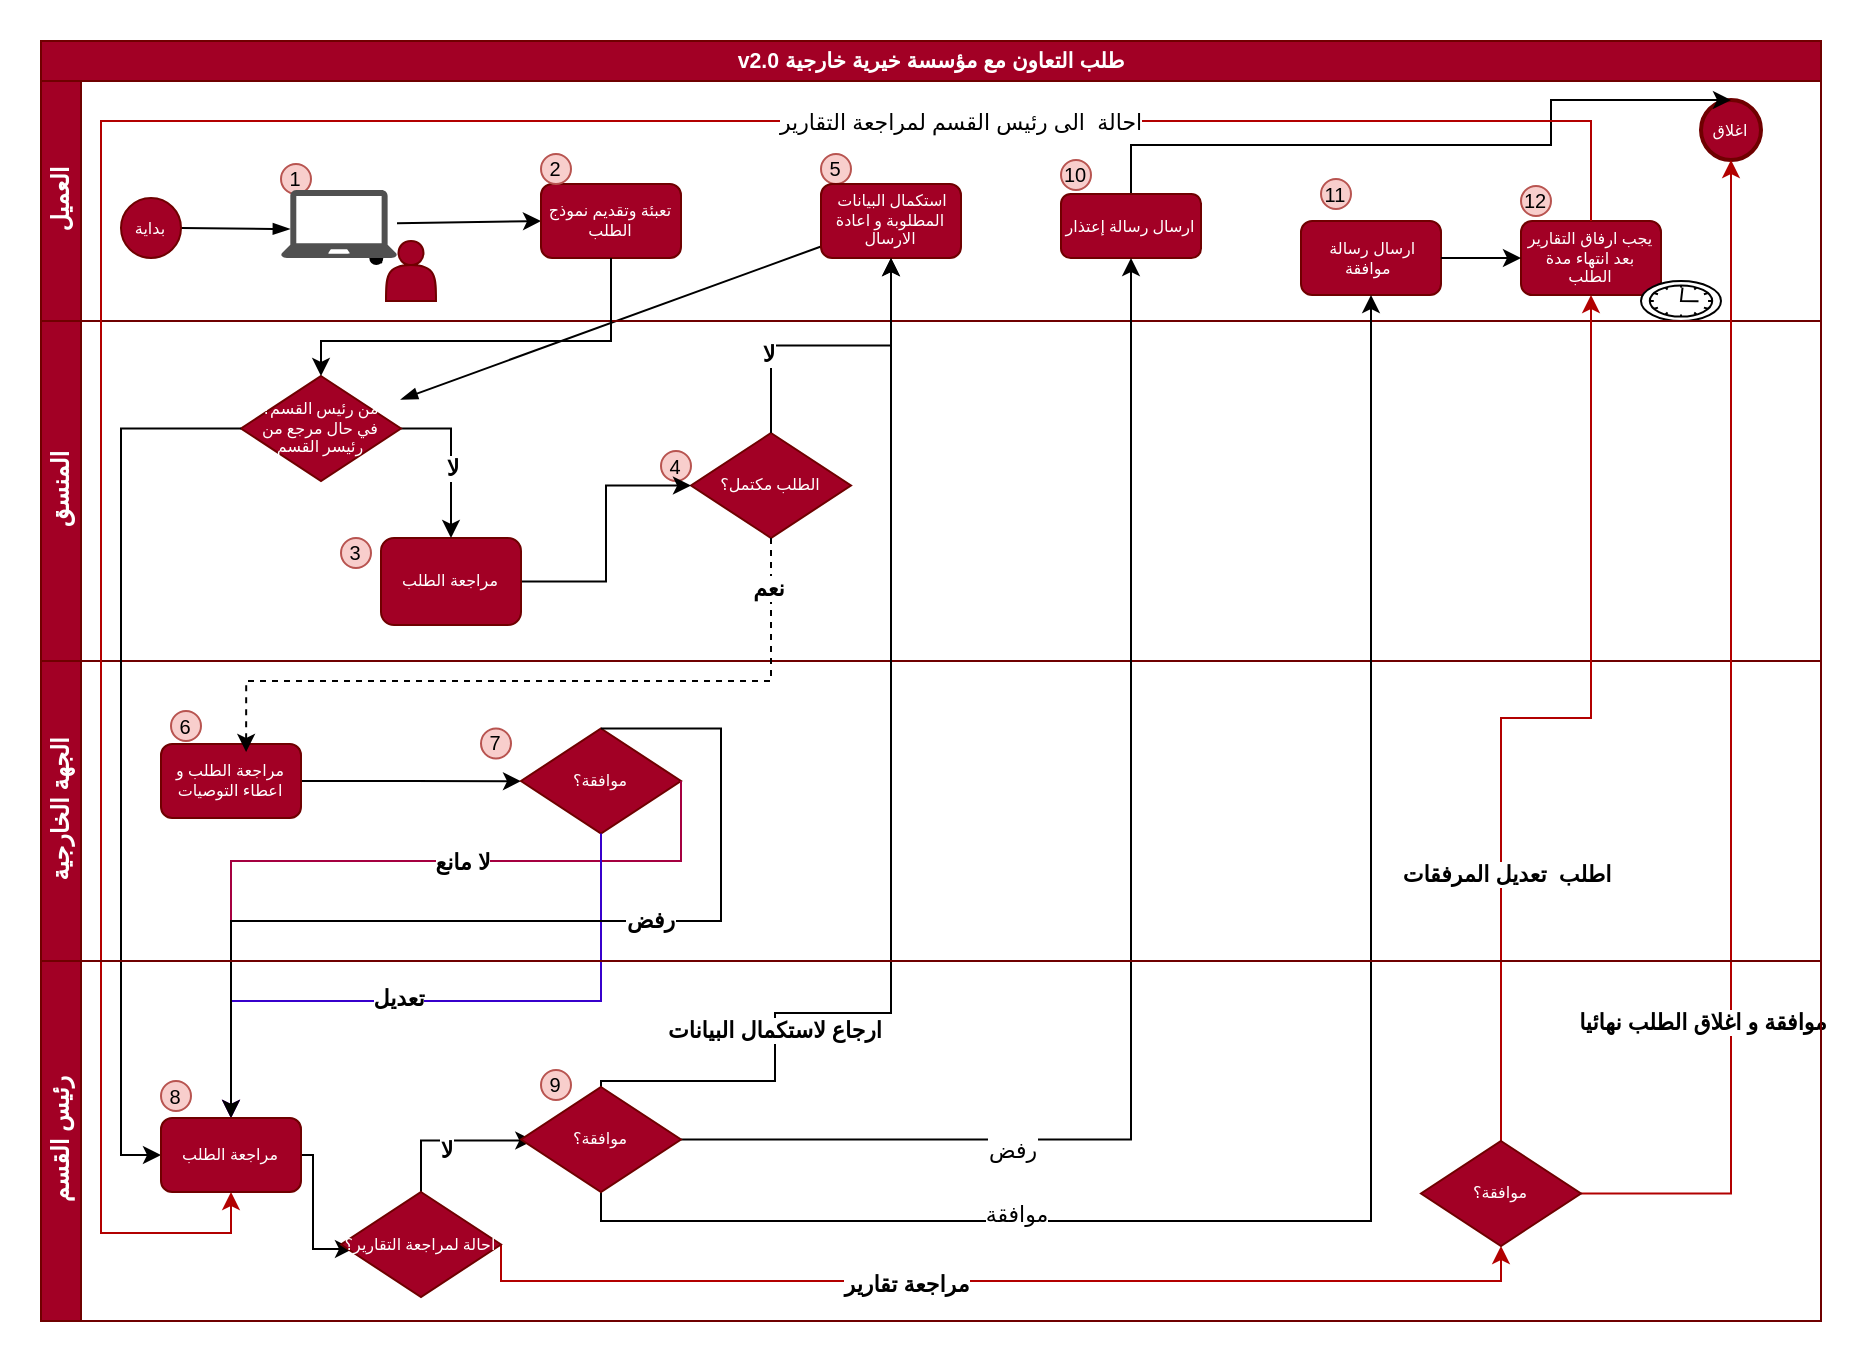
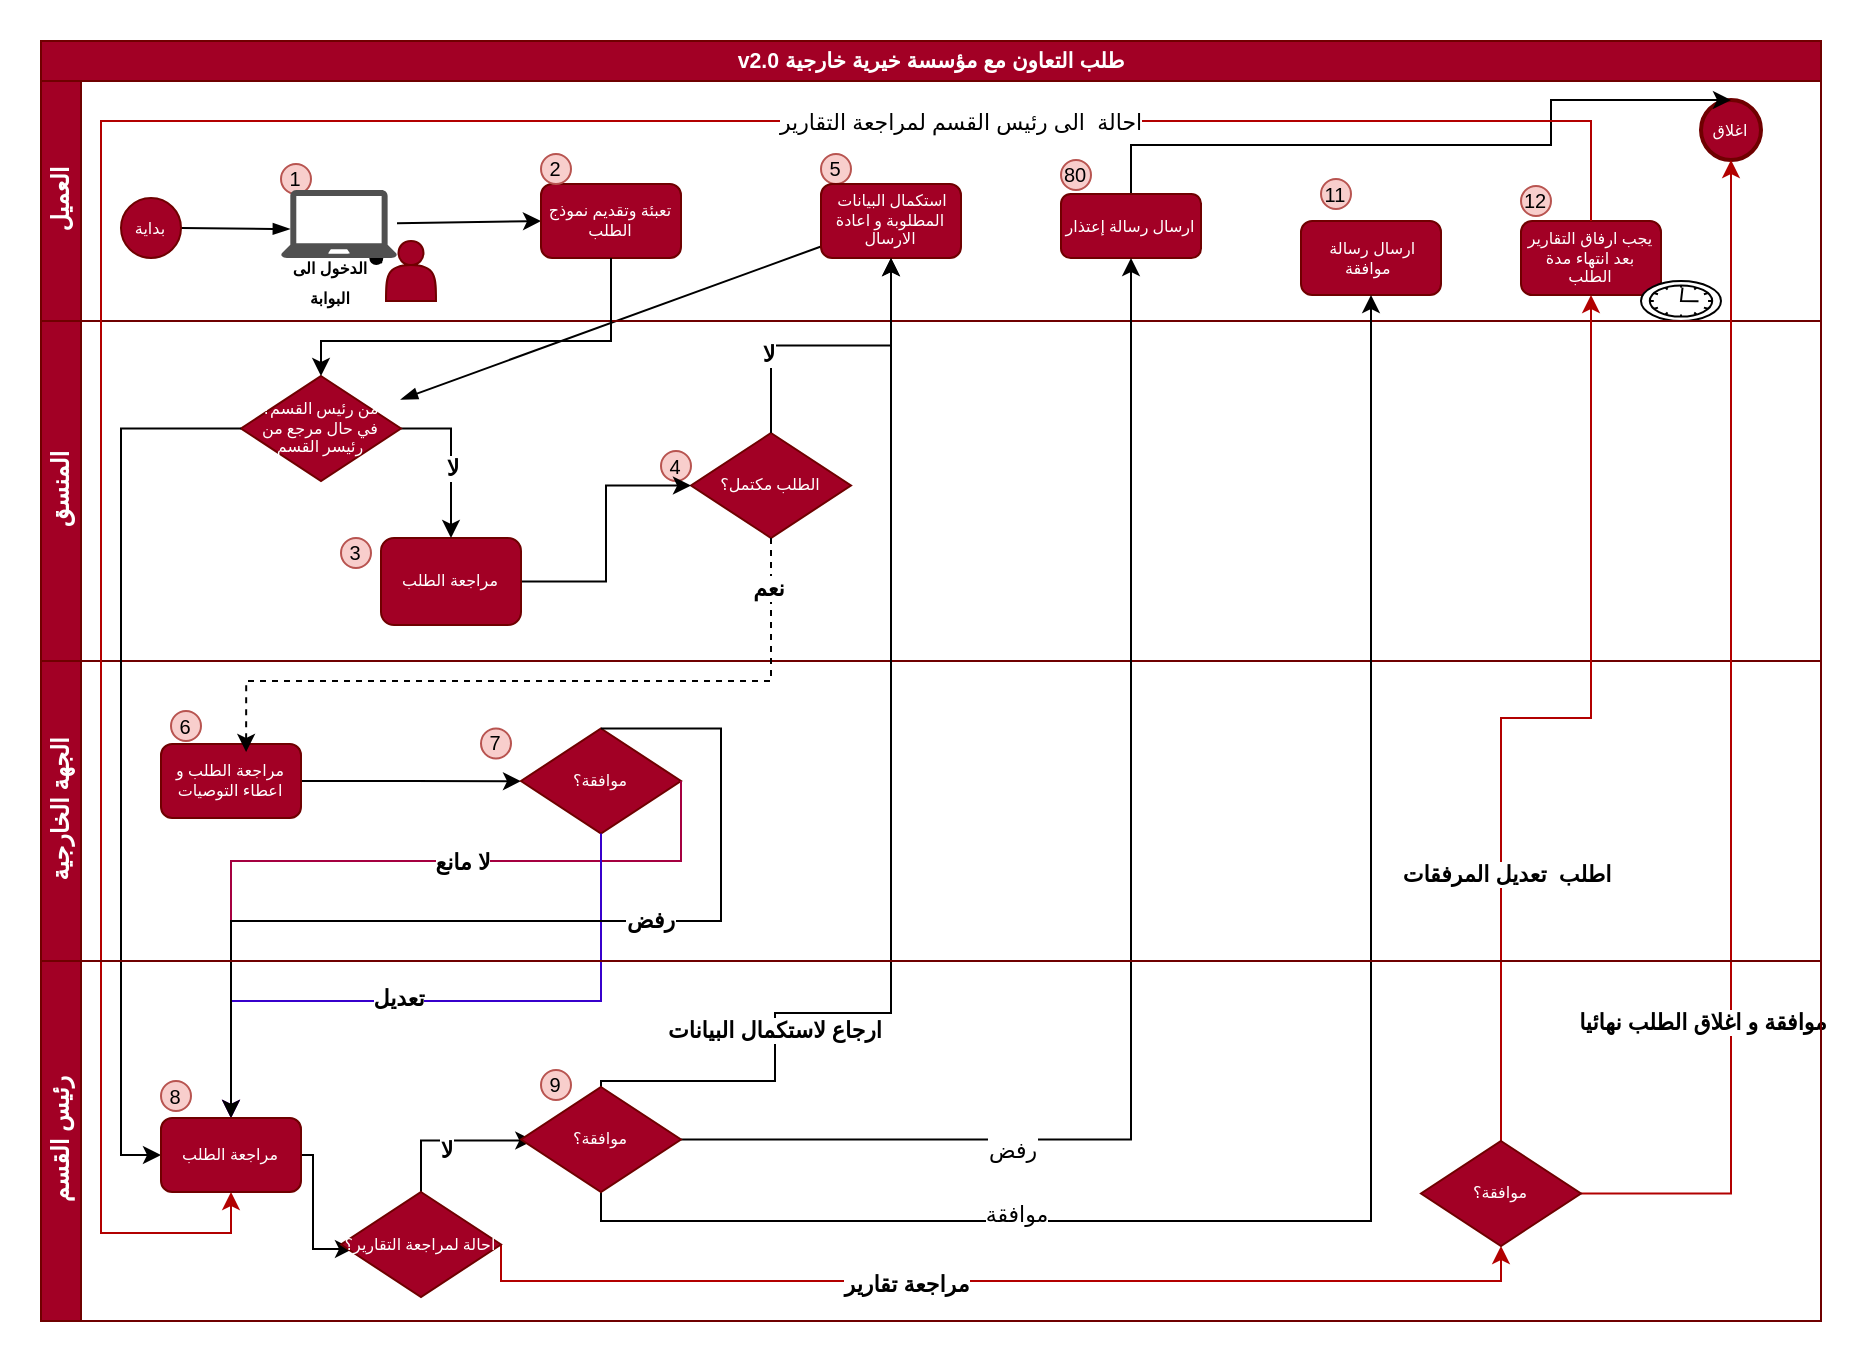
- <mxCell id="18" value="&lt;font style=&quot;font-size: 10px&quot;&gt;10&lt;/font&gt;" style="ellipse;whiteSpace=wrap;html=1;aspect=fixed;fillColor=#f8cecc;strokeColor=#b85450;" parent="3" vertex="1"><mxGeometry x="510" y="39.5" width="15" height="15" as="geometry" /></mxCell>
+ <mxCell id="18" value="&lt;font style=&quot;font-size: 10px&quot;&gt;80&lt;/font&gt;" style="ellipse;whiteSpace=wrap;html=1;aspect=fixed;fillColor=#f8cecc;strokeColor=#b85450;" parent="3" vertex="1"><mxGeometry x="510" y="39.5" width="15" height="15" as="geometry" /></mxCell>
- <mxCell id="24" style="edgeStyle=orthogonalEdgeStyle;rounded=0;orthogonalLoop=1;jettySize=auto;html=1;" edge="1" parent="3" source="12" target="23"><mxGeometry relative="1" as="geometry"><mxPoint x="870" y="188.483" as="sourcePoint" /><mxPoint x="1015" y="139.5" as="targetPoint" /></mxGeometry></mxCell>
+ <mxCell id="22" value="&lt;font style=&quot;font-size: 8px&quot;&gt;&lt;b&gt;الدخول الى البوابة&lt;/b&gt;&lt;/font&gt;" style="text;html=1;strokeColor=none;fillColor=none;align=center;verticalAlign=middle;whiteSpace=wrap;rounded=0;" parent="3" vertex="1"><mxGeometry x="120" y="90" width="50" height="20" as="geometry" /></mxCell>
